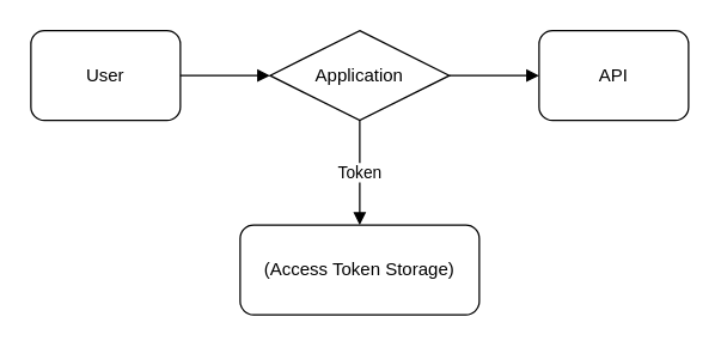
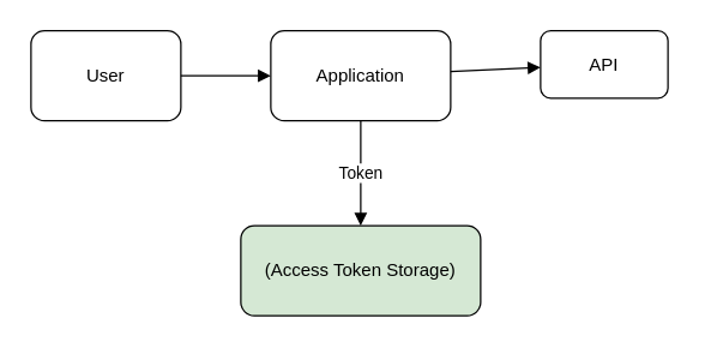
- <mxCell id="3" value="Application" style="rhombus;whiteSpace=wrap;html=1;" vertex="1" parent="1"><mxGeometry x="180" y="20" width="120" height="60" as="geometry" /></mxCell>
+ <mxCell id="3" value="Application" style="rounded=1;whiteSpace=wrap;html=1;" vertex="1" parent="1"><mxGeometry x="180" y="20" width="120" height="60" as="geometry" /></mxCell>
- <mxCell id="4" value="API" style="rounded=1;whiteSpace=wrap;html=1;" vertex="1" parent="1"><mxGeometry x="360" y="20" width="100" height="60" as="geometry" /></mxCell>
+ <mxCell id="4" value="API" style="rounded=1;whiteSpace=wrap;html=1;" vertex="1" parent="1"><mxGeometry x="360" y="20" width="85" height="45" as="geometry" /></mxCell>
- <mxCell id="5" value="(Access Token Storage)" style="rounded=1;whiteSpace=wrap;html=1;" vertex="1" parent="1"><mxGeometry x="160" y="150" width="160" height="60" as="geometry" /></mxCell>
+ <mxCell id="5" value="(Access Token Storage)" style="rounded=1;whiteSpace=wrap;html=1;fillColor=#d5e8d4;" vertex="1" parent="1"><mxGeometry x="160" y="150" width="160" height="60" as="geometry" /></mxCell>
